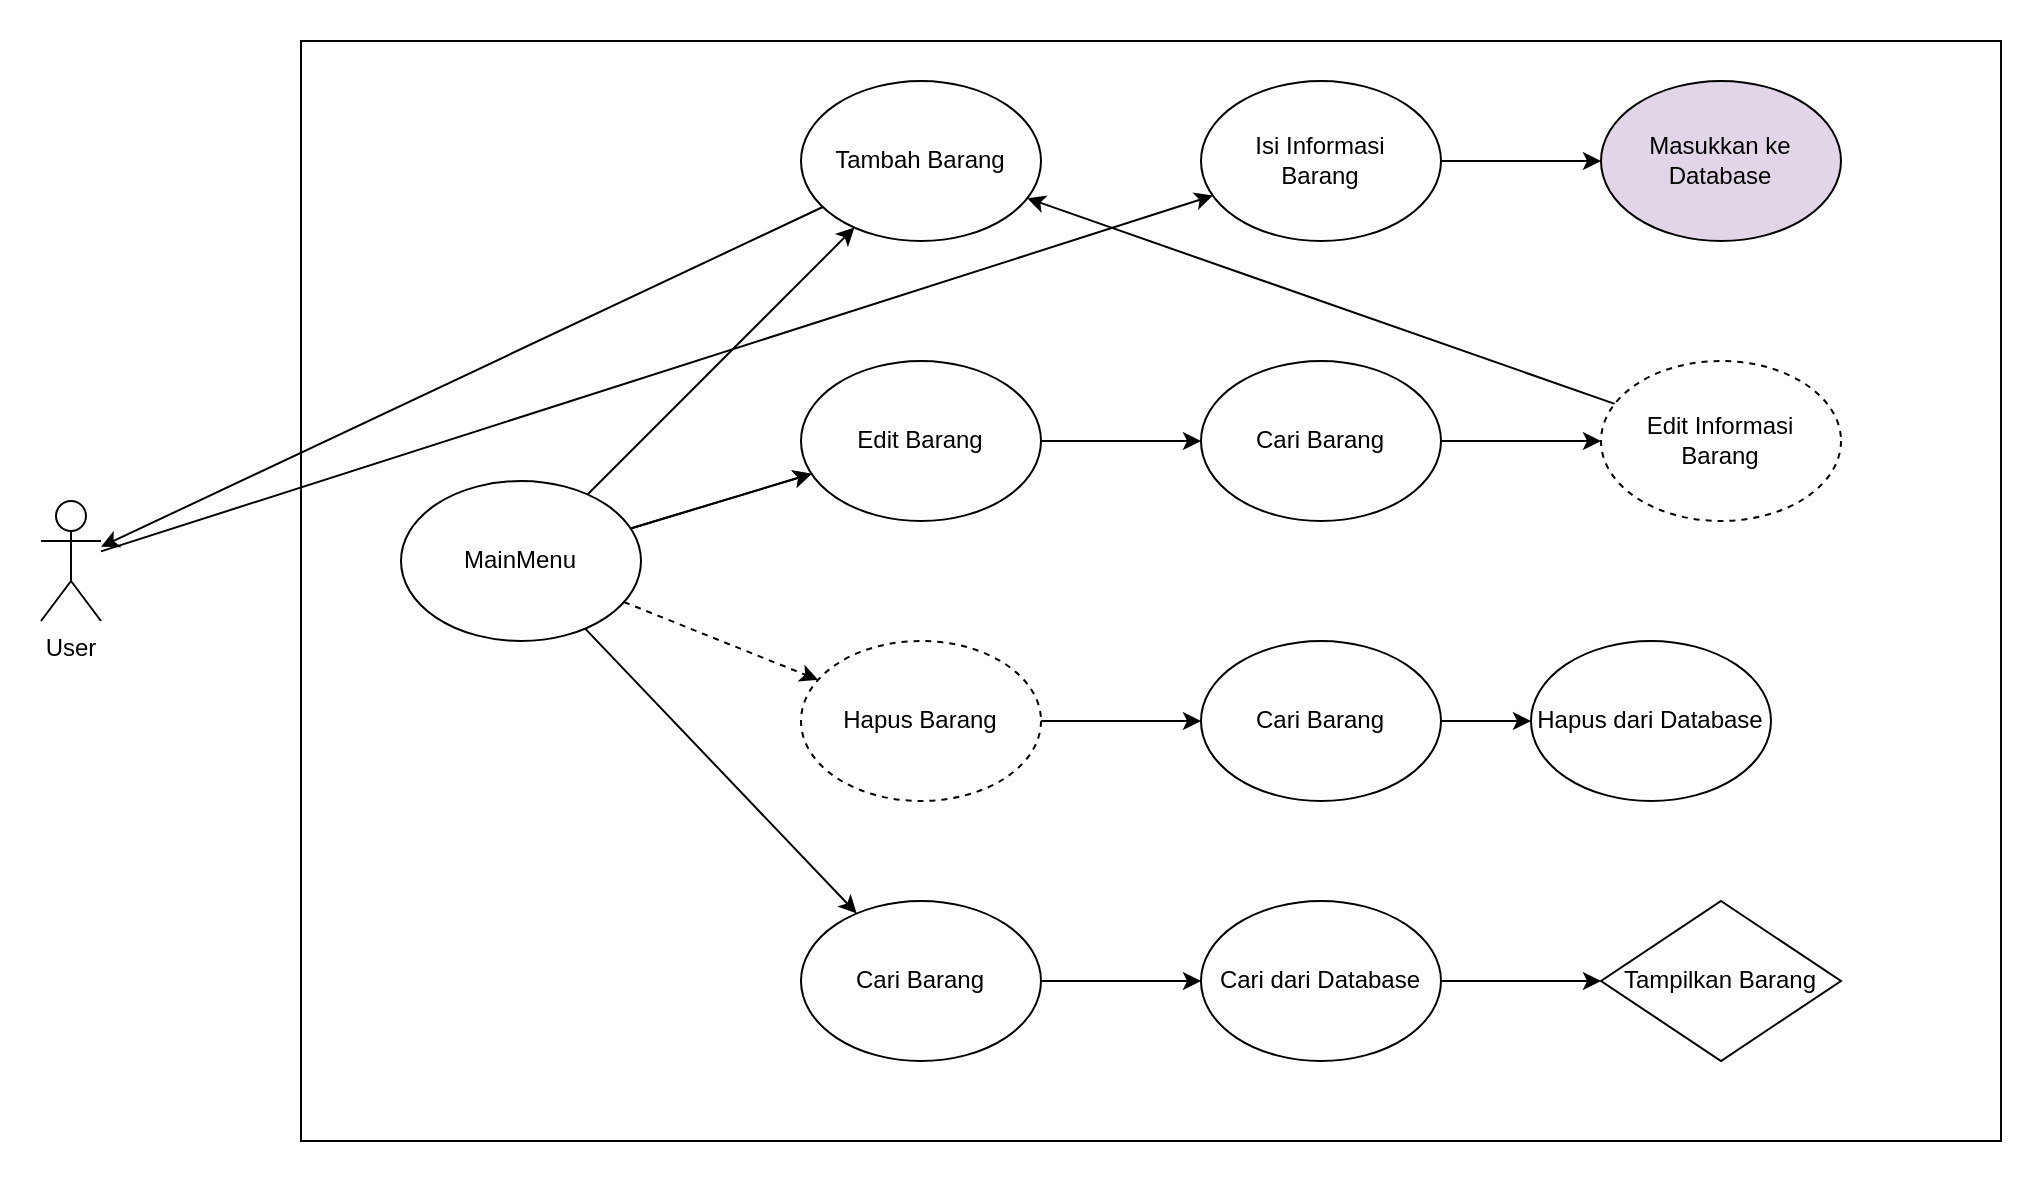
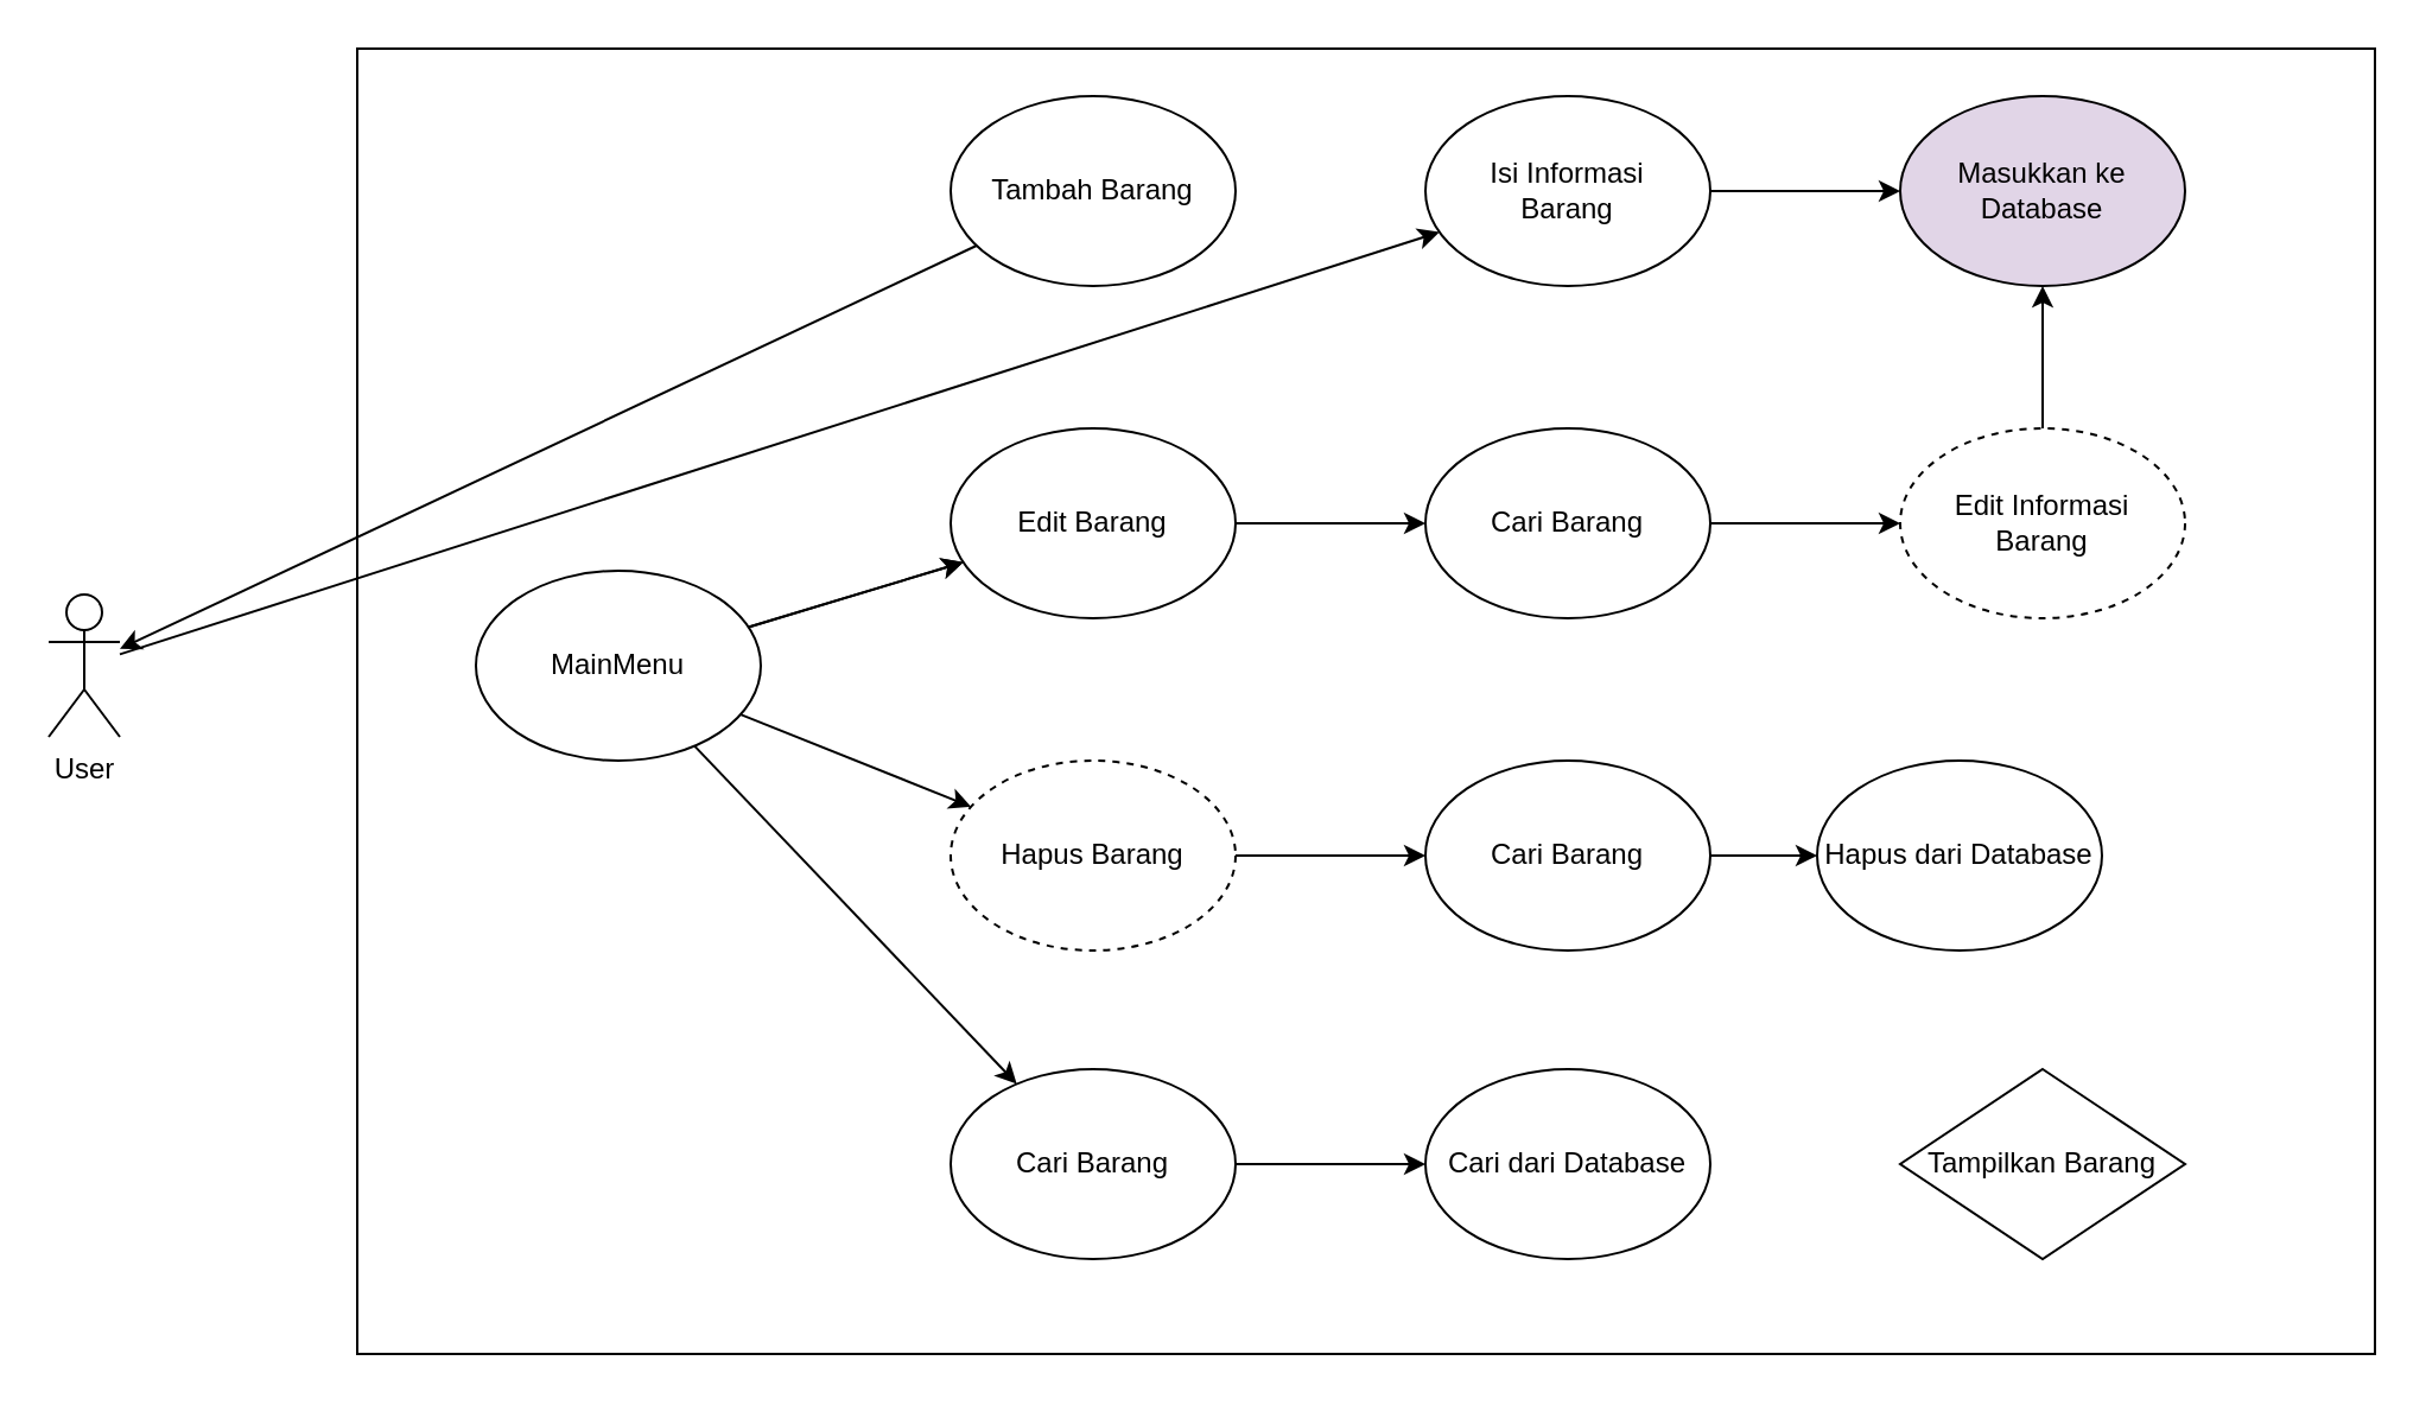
- <mxCell id="23" style="edgeStyle=none;rounded=0;orthogonalLoop=1;jettySize=auto;html=1;" parent="1" source="24" target="13" edge="1"><mxGeometry relative="1" as="geometry" /></mxCell>
+ <mxCell id="23" style="edgeStyle=none;rounded=0;orthogonalLoop=1;jettySize=auto;html=1;entryX=0.5;entryY=1;entryDx=0;entryDy=0;" parent="1" source="24" target="20" edge="1"><mxGeometry relative="1" as="geometry" /></mxCell>
- <mxCell id="6" value="" style="edgeStyle=none;rounded=0;orthogonalLoop=1;jettySize=auto;html=1;" parent="1" source="11" target="13" edge="1"><mxGeometry relative="1" as="geometry" /></mxCell>
- <mxCell id="9" value="" style="edgeStyle=none;rounded=0;orthogonalLoop=1;jettySize=auto;html=1;dashed=1;" parent="1" source="11" target="17" edge="1"><mxGeometry relative="1" as="geometry" /></mxCell>
+ <mxCell id="9" value="" style="edgeStyle=none;rounded=0;orthogonalLoop=1;jettySize=auto;html=1;" parent="1" source="11" target="17" edge="1"><mxGeometry relative="1" as="geometry" /></mxCell>
- <mxCell id="30" value="" style="edgeStyle=none;rounded=0;orthogonalLoop=1;jettySize=auto;html=1;" parent="1" source="31" target="32" edge="1"><mxGeometry relative="1" as="geometry" /></mxCell>
